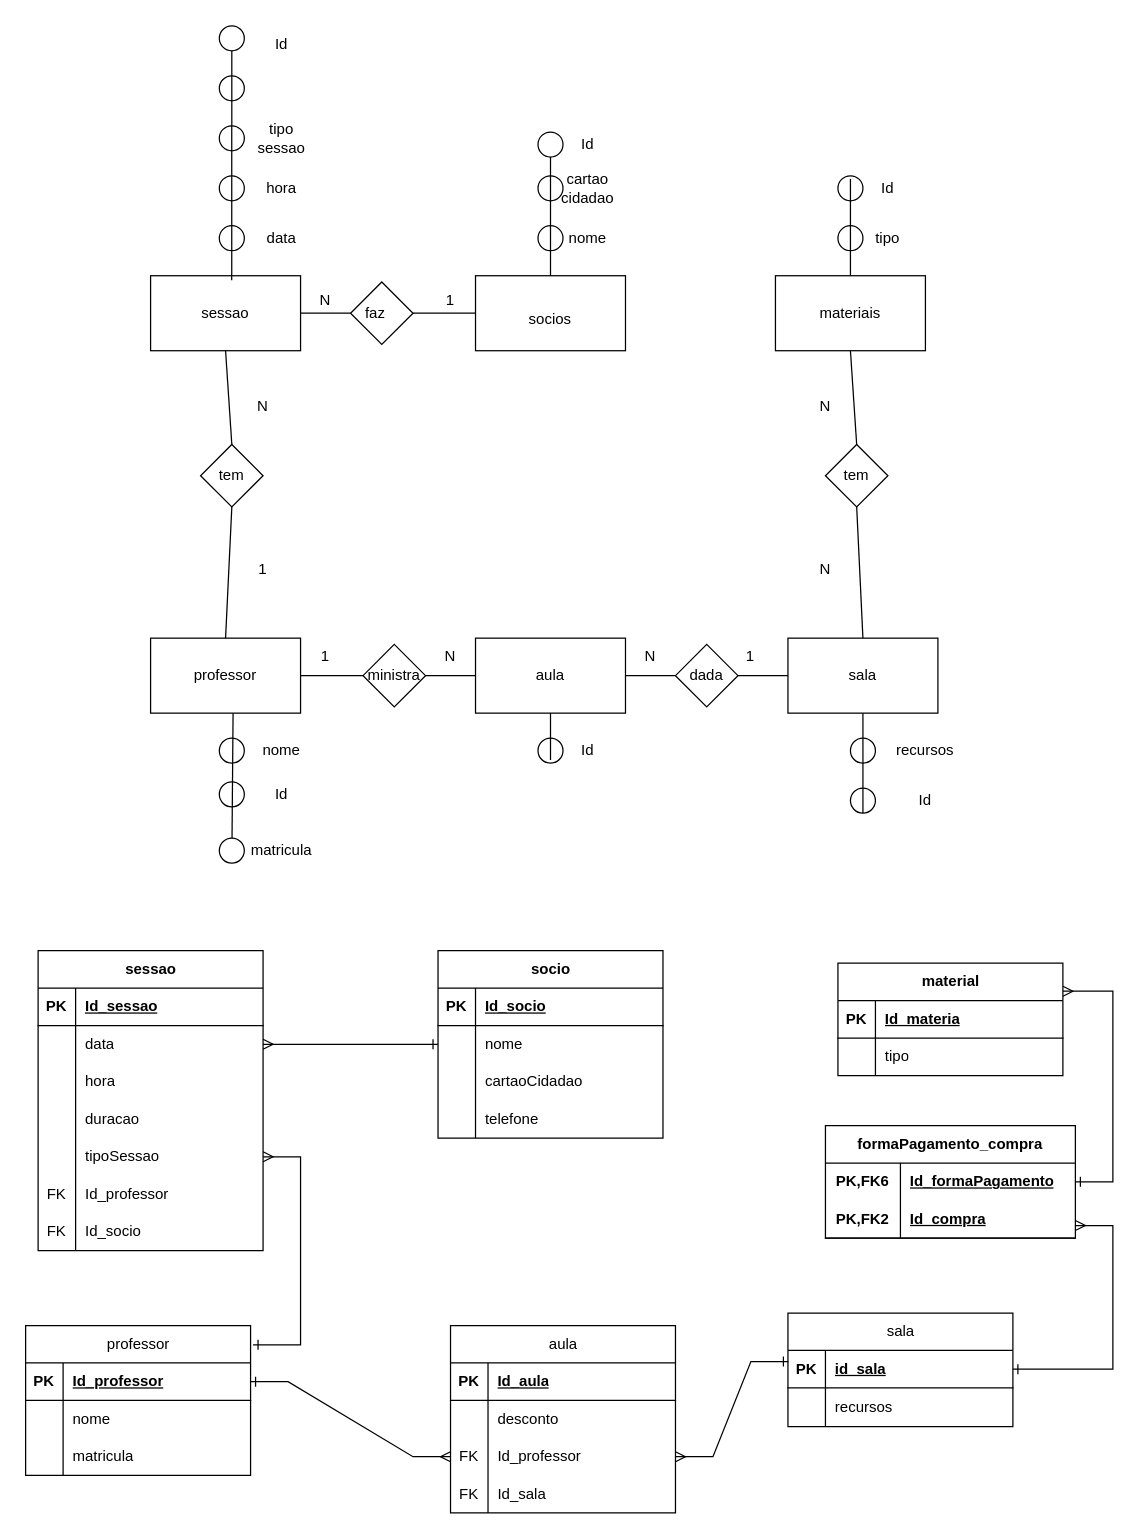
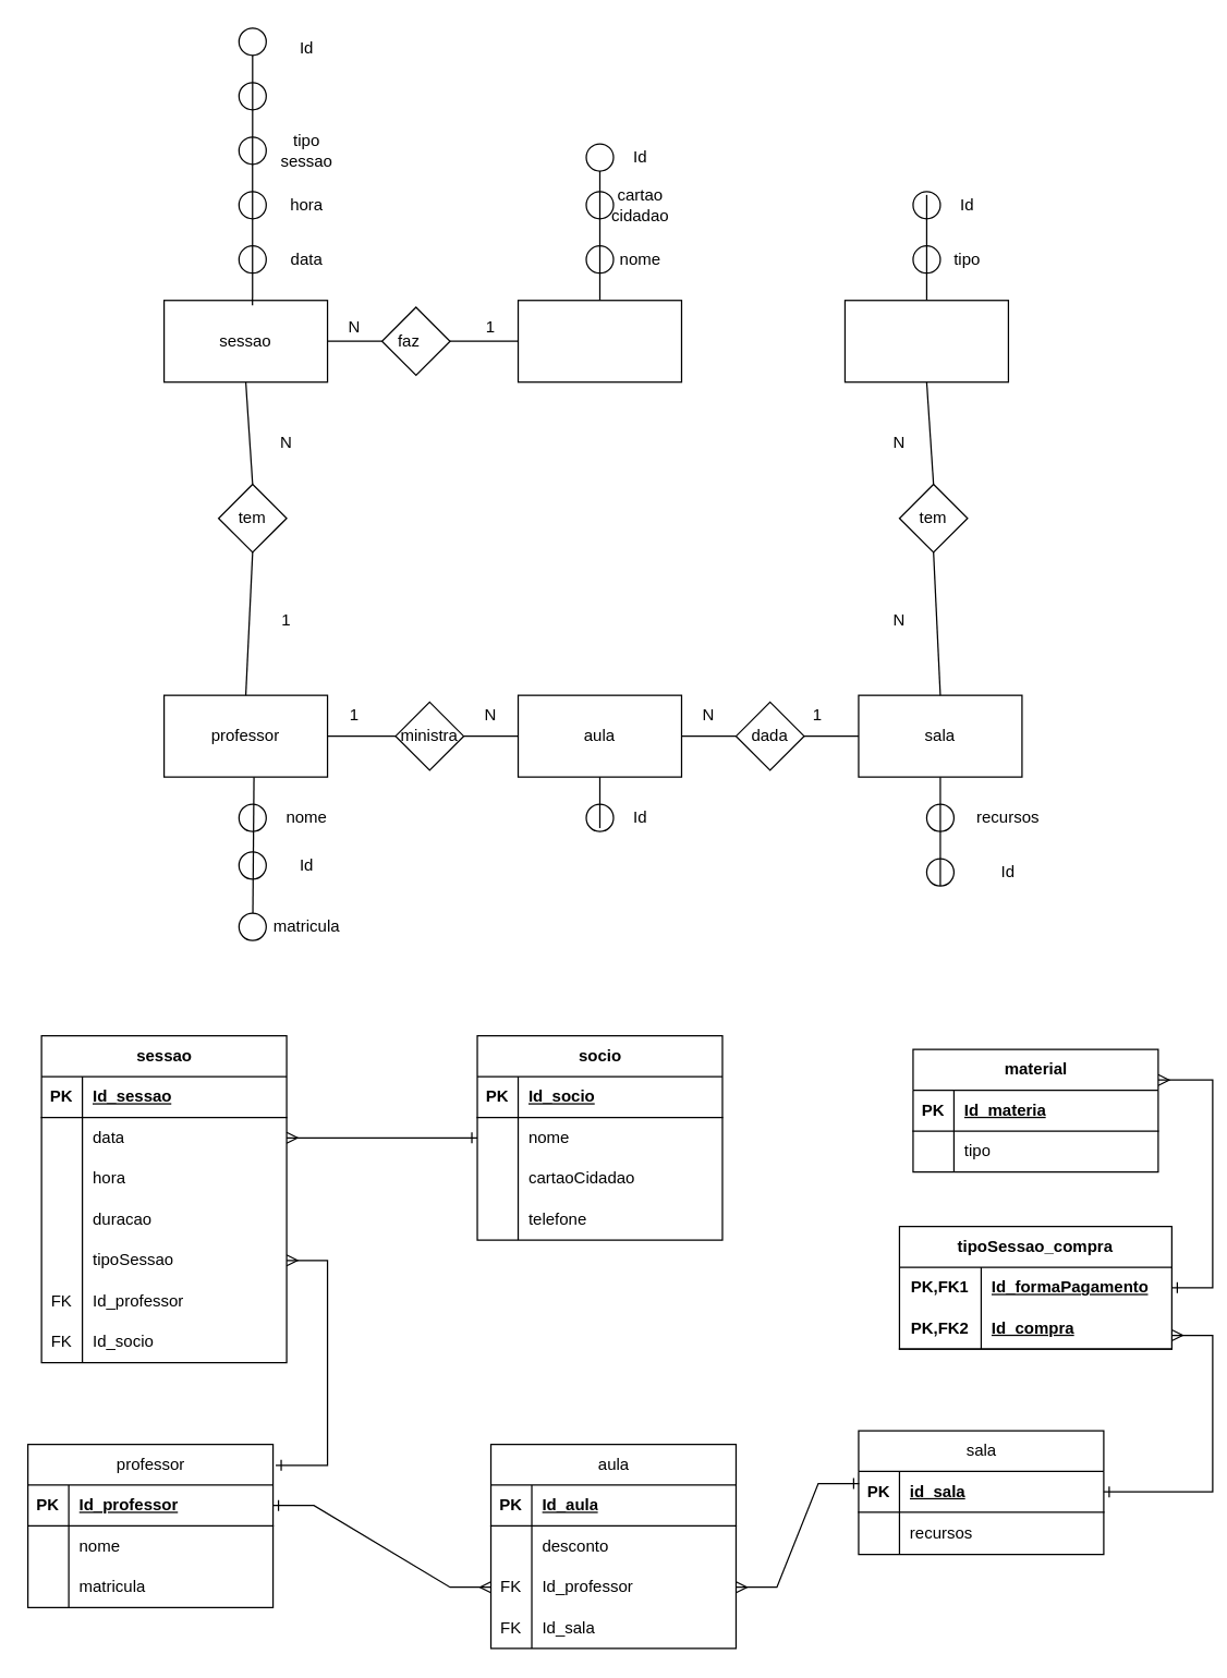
- <mxCell id="10" value="materiais" style="text;html=1;align=center;verticalAlign=middle;whiteSpace=wrap;rounded=0;" parent="1" vertex="1"><mxGeometry x="650" y="235" width="60" height="30" as="geometry" /></mxCell>
- <mxCell id="9" value="socios" style="text;html=1;align=center;verticalAlign=middle;whiteSpace=wrap;rounded=0;" parent="1" vertex="1"><mxGeometry x="410" y="240" width="60" height="30" as="geometry" /></mxCell>
- <mxCell id="146" value="formaPagamento_compra" style="shape=table;startSize=30;container=1;collapsible=1;childLayout=tableLayout;fixedRows=1;rowLines=0;fontStyle=1;align=center;resizeLast=1;html=1;whiteSpace=wrap;" vertex="1" parent="1"><mxGeometry x="660" y="900" width="200" height="90" as="geometry" /></mxCell>
+ <mxCell id="146" value="tipoSessao_compra" style="shape=table;startSize=30;container=1;collapsible=1;childLayout=tableLayout;fixedRows=1;rowLines=0;fontStyle=1;align=center;resizeLast=1;html=1;whiteSpace=wrap;" vertex="1" parent="1"><mxGeometry x="660" y="900" width="200" height="90" as="geometry" /></mxCell>
- <mxCell id="148" value="PK,FK6" style="shape=partialRectangle;connectable=0;fillColor=none;top=0;left=0;bottom=0;right=0;fontStyle=1;overflow=hidden;html=1;whiteSpace=wrap;" vertex="1" parent="147"><mxGeometry width="60" height="30" as="geometry"><mxRectangle width="60" height="30" as="alternateBounds" /></mxGeometry></mxCell>
+ <mxCell id="148" value="PK,FK1" style="shape=partialRectangle;connectable=0;fillColor=none;top=0;left=0;bottom=0;right=0;fontStyle=1;overflow=hidden;html=1;whiteSpace=wrap;" vertex="1" parent="147"><mxGeometry width="60" height="30" as="geometry"><mxRectangle width="60" height="30" as="alternateBounds" /></mxGeometry></mxCell>
